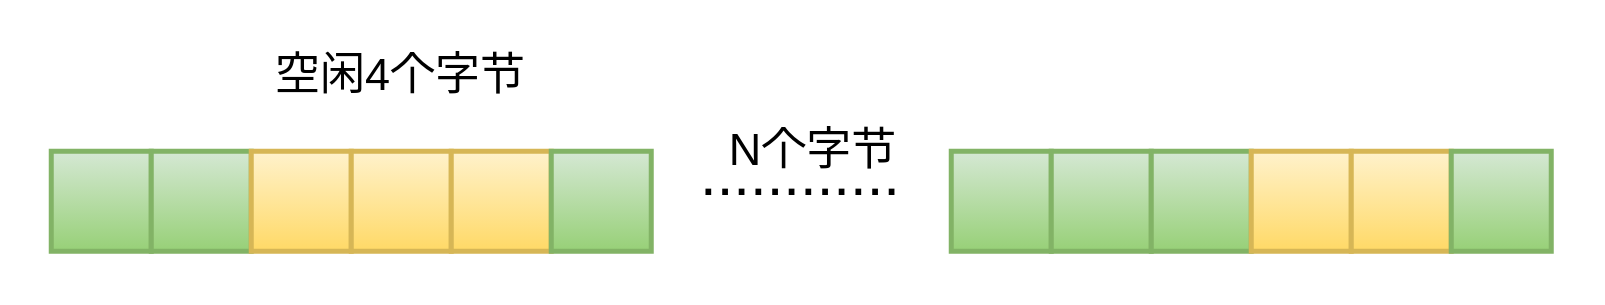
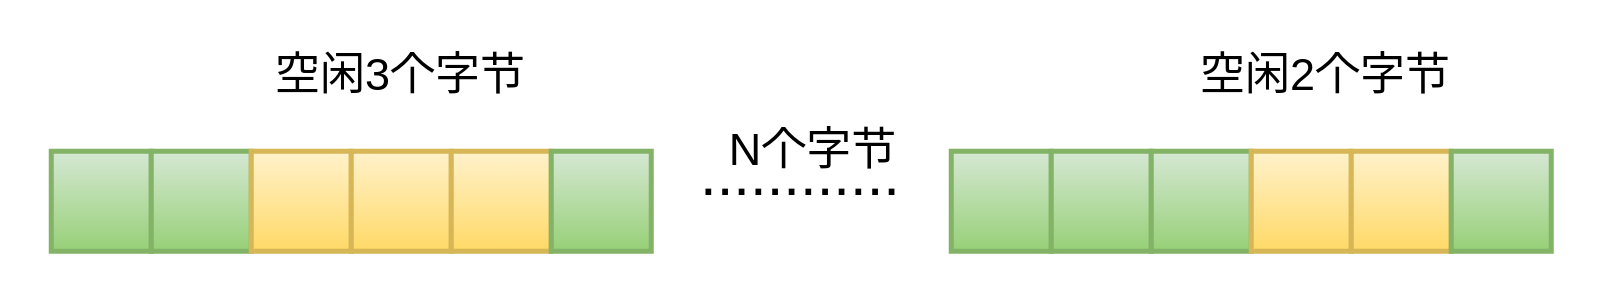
- <mxCell id="15" value="&lt;font style=&quot;font-size: 18px&quot;&gt;空闲4个字节&lt;/font&gt;" style="text;html=1;strokeColor=none;fillColor=none;align=center;verticalAlign=middle;whiteSpace=wrap;rounded=0;" vertex="1" parent="1"><mxGeometry x="90" y="20" width="140" height="20" as="geometry" /></mxCell>
+ <mxCell id="15" value="&lt;font style=&quot;font-size: 18px&quot;&gt;空闲3个字节&lt;/font&gt;" style="text;html=1;strokeColor=none;fillColor=none;align=center;verticalAlign=middle;whiteSpace=wrap;rounded=0;" vertex="1" parent="1"><mxGeometry x="90" y="20" width="140" height="20" as="geometry" /></mxCell>
+ <mxCell id="16" value="&lt;font style=&quot;font-size: 18px&quot;&gt;空闲2个字节&lt;/font&gt;" style="text;html=1;strokeColor=none;fillColor=none;align=center;verticalAlign=middle;whiteSpace=wrap;rounded=0;" vertex="1" parent="1"><mxGeometry x="460" y="20" width="140" height="20" as="geometry" /></mxCell>
